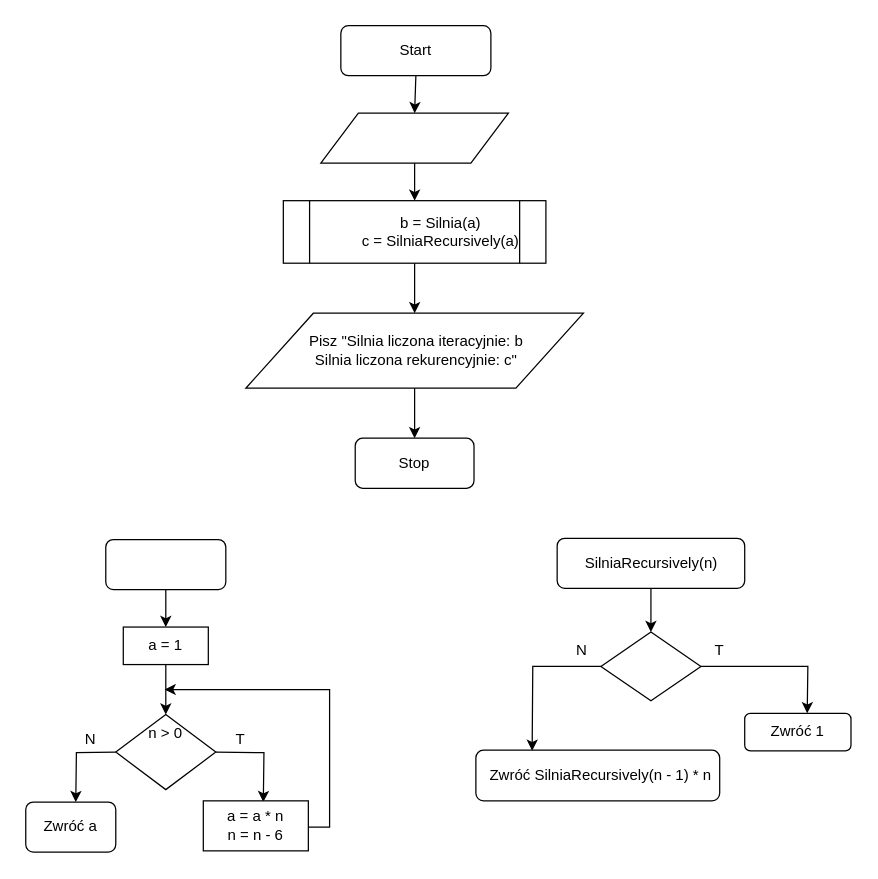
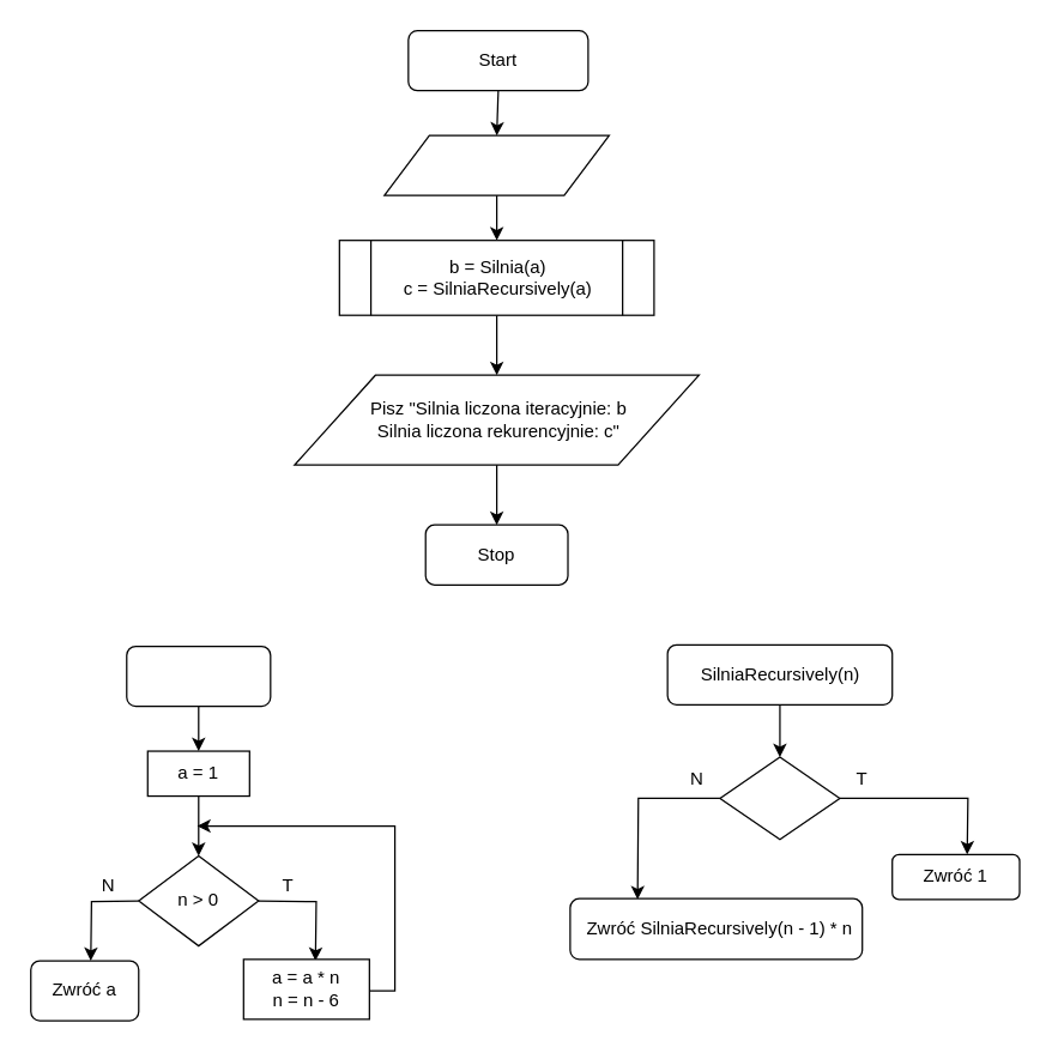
- <mxCell id="42" value="&lt;div&gt;b = Silnia(a)&lt;/div&gt;&lt;div&gt;c = SilniaRecursively(a)&lt;/div&gt;" style="text;html=1;strokeColor=none;fillColor=none;align=center;verticalAlign=middle;whiteSpace=wrap;rounded=0;" parent="1" vertex="1"><mxGeometry x="277" y="175" width="150" height="20" as="geometry" /></mxCell>
+ <mxCell id="42" value="&lt;div&gt;b = Silnia(a)&lt;/div&gt;&lt;div&gt;c = SilniaRecursively(a)&lt;/div&gt;" style="text;html=1;strokeColor=none;fillColor=none;align=center;verticalAlign=middle;whiteSpace=wrap;rounded=0;" parent="1" vertex="1"><mxGeometry x="257" y="175" width="150" height="20" as="geometry" /></mxCell>
- <mxCell id="14" value="n &amp;gt; 0" style="text;html=1;strokeColor=none;fillColor=none;align=center;verticalAlign=middle;whiteSpace=wrap;rounded=0;" parent="1" vertex="1"><mxGeometry x="112" y="576" width="40" height="20" as="geometry" /></mxCell>
+ <mxCell id="14" value="n &amp;gt; 0" style="text;html=1;strokeColor=none;fillColor=none;align=center;verticalAlign=middle;whiteSpace=wrap;rounded=0;" parent="1" vertex="1"><mxGeometry x="112" y="591" width="40" height="20" as="geometry" /></mxCell>
